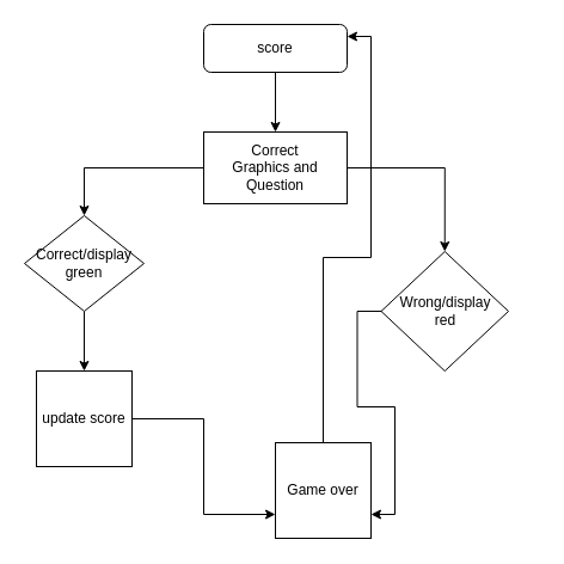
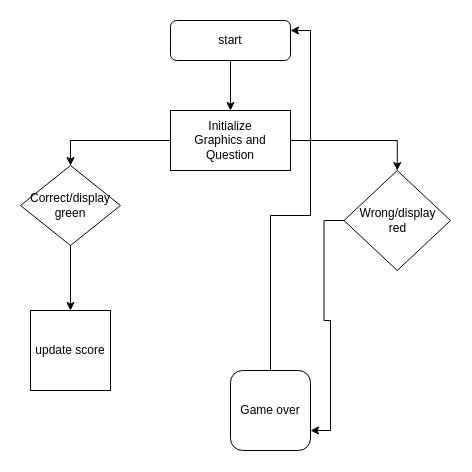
- <mxCell id="3" value="score&lt;br&gt;" style="rounded=1;whiteSpace=wrap;html=1;fontSize=12;glass=0;strokeWidth=1;shadow=0;" parent="1" vertex="1"><mxGeometry x="170" y="20" width="120" height="40" as="geometry" /></mxCell>
+ <mxCell id="3" value="start&lt;br&gt;" style="rounded=1;whiteSpace=wrap;html=1;fontSize=12;glass=0;strokeWidth=1;shadow=0;" parent="1" vertex="1"><mxGeometry x="170" y="20" width="120" height="40" as="geometry" /></mxCell>
- <mxCell id="6" value="Correct&lt;br&gt;Graphics and&lt;br&gt;Question" style="whiteSpace=wrap;html=1;" vertex="1" parent="1"><mxGeometry x="170" y="110" width="120" height="60" as="geometry" /></mxCell>
+ <mxCell id="6" value="Initialize&lt;br&gt;Graphics and&lt;br&gt;Question" style="whiteSpace=wrap;html=1;" vertex="1" parent="1"><mxGeometry x="170" y="110" width="120" height="60" as="geometry" /></mxCell>
- <mxCell id="8" value="Correct/display&lt;br&gt;green" style="rhombus;whiteSpace=wrap;html=1;" vertex="1" parent="1"><mxGeometry x="20" y="180" width="100" height="80" as="geometry" /></mxCell>
+ <mxCell id="8" value="Correct/display&lt;br&gt;green" style="rhombus;whiteSpace=wrap;html=1;" vertex="1" parent="1"><mxGeometry x="20" y="165" width="100" height="80" as="geometry" /></mxCell>
- <mxCell id="10" value="Wrong/display&lt;br&gt;red" style="rhombus;whiteSpace=wrap;html=1;" vertex="1" parent="1"><mxGeometry x="318.5" y="210" width="106.5" height="100" as="geometry" /></mxCell>
+ <mxCell id="10" value="Wrong/display&lt;br&gt;red" style="rhombus;whiteSpace=wrap;html=1;" vertex="1" parent="1"><mxGeometry x="343.5" y="170" width="106.5" height="100" as="geometry" /></mxCell>
- <mxCell id="11" style="edgeStyle=orthogonalEdgeStyle;rounded=0;orthogonalLoop=1;jettySize=auto;html=1;entryX=0;entryY=0.75;entryDx=0;entryDy=0;" edge="1" parent="1" source="12" target="14"><mxGeometry relative="1" as="geometry" /></mxCell>
- <mxCell id="14" value="Game over" style="whiteSpace=wrap;html=1;aspect=fixed;" vertex="1" parent="1"><mxGeometry x="230" y="370" width="80" height="80" as="geometry" /></mxCell>
+ <mxCell id="14" value="Game over" style="whiteSpace=wrap;html=1;aspect=fixed;rounded=1;" vertex="1" parent="1"><mxGeometry x="230" y="370" width="80" height="80" as="geometry" /></mxCell>
